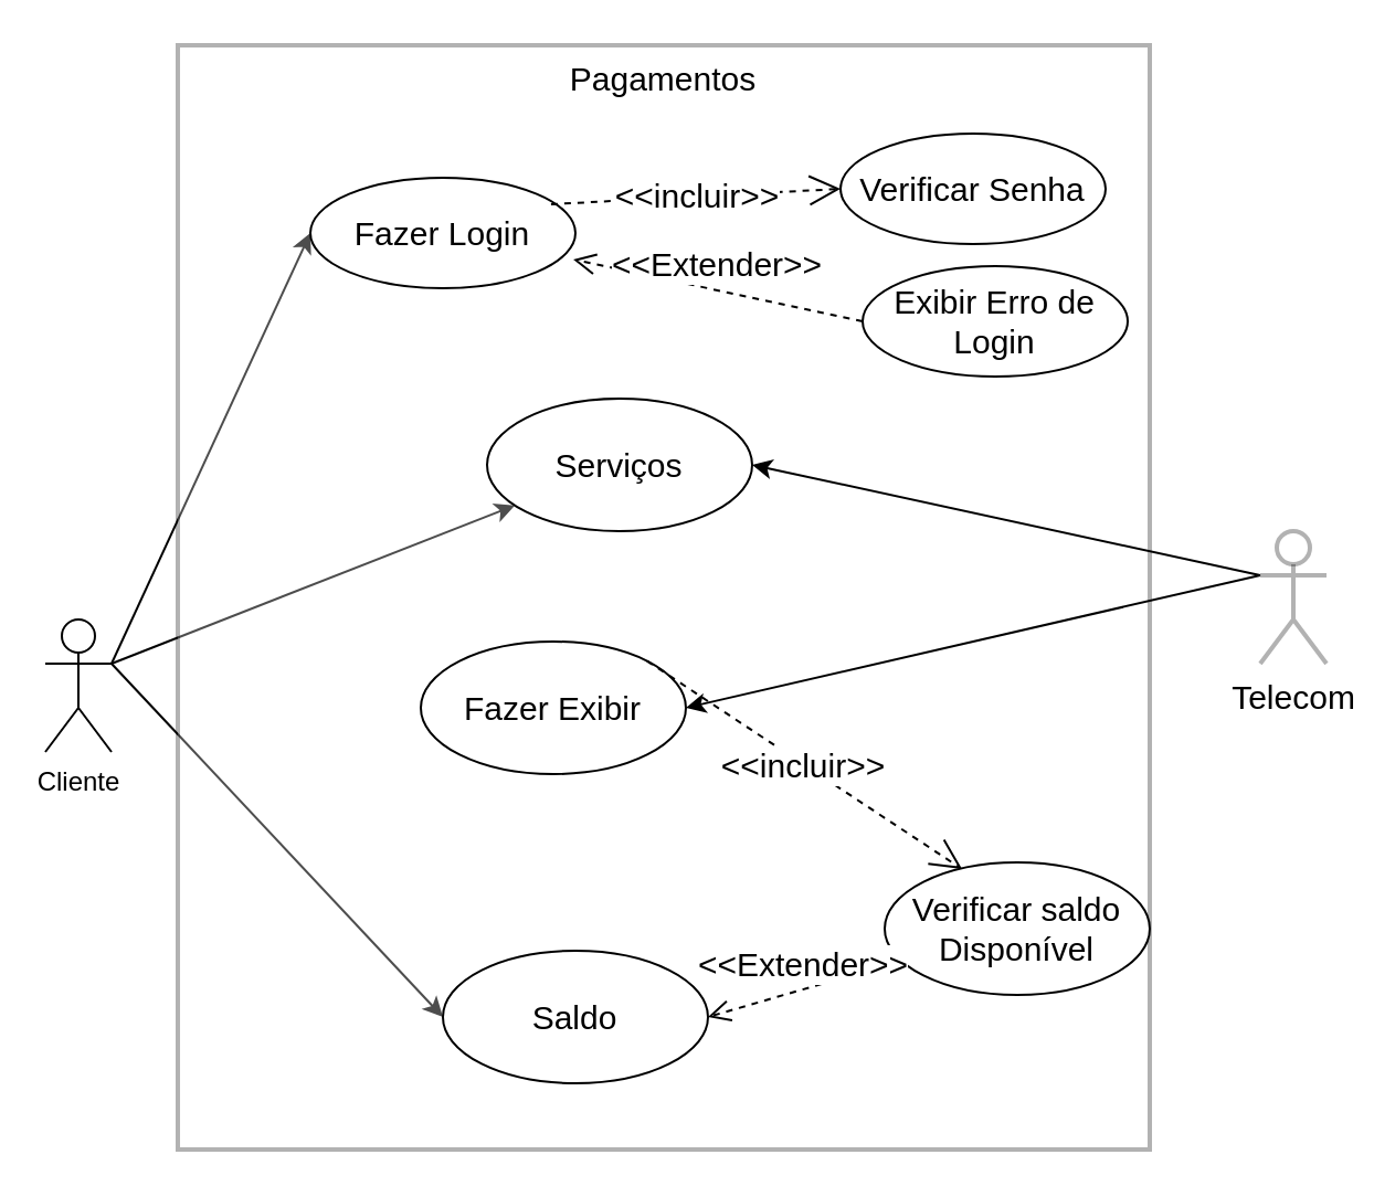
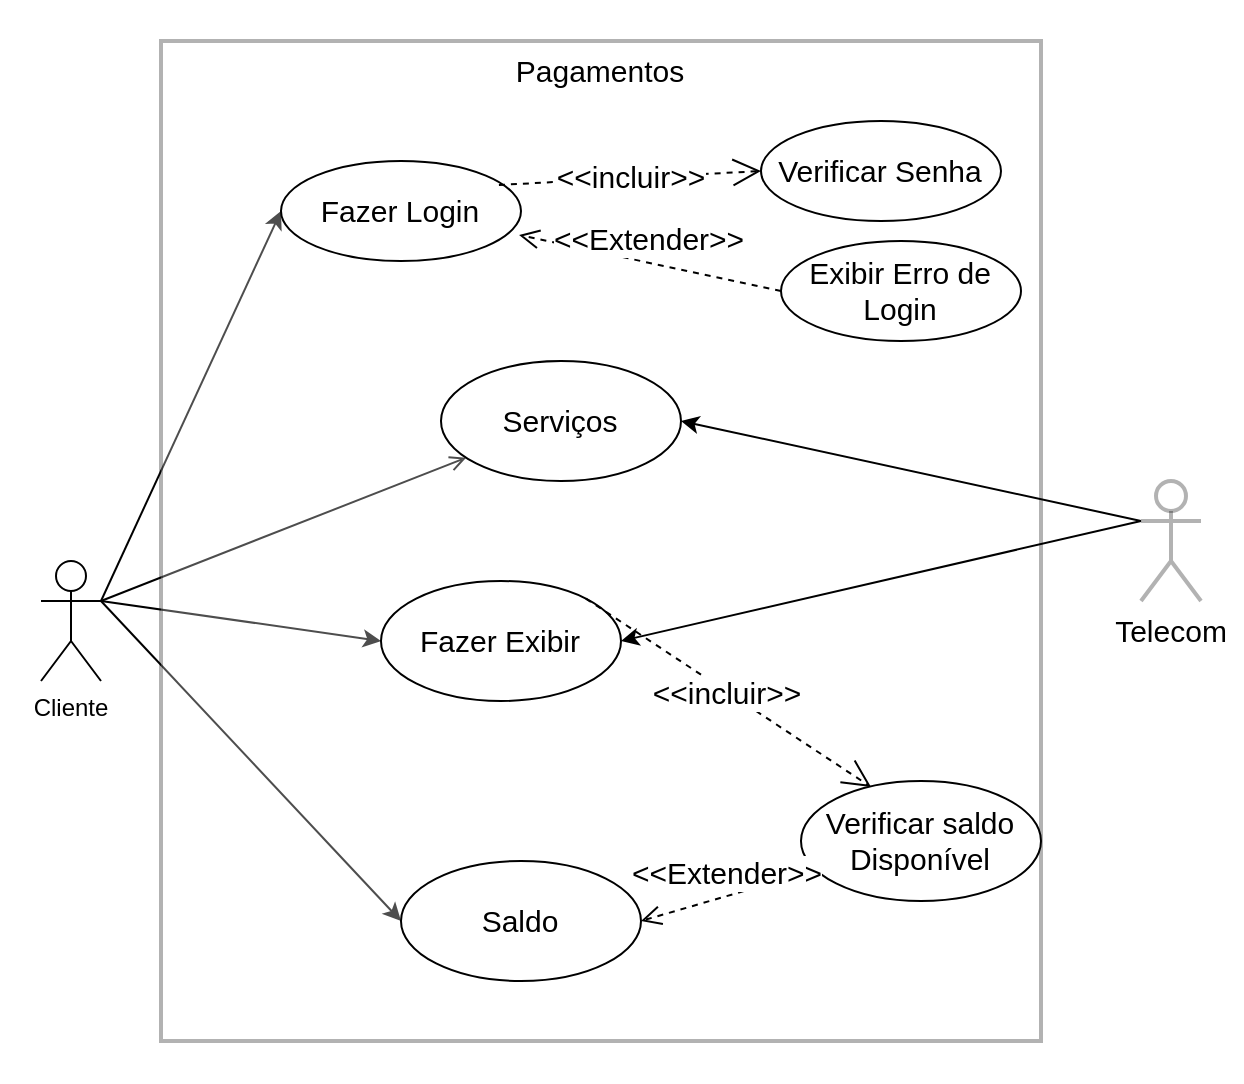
- <mxCell id="2" value="" style="rounded=0;orthogonalLoop=1;jettySize=auto;html=1;fontSize=15;exitX=1;exitY=0.333;exitDx=0;exitDy=0;exitPerimeter=0;" edge="1" parent="1" source="6" target="9"><mxGeometry relative="1" as="geometry" /></mxCell>
+ <mxCell id="2" value="" style="rounded=0;orthogonalLoop=1;jettySize=auto;html=1;fontSize=15;exitX=1;exitY=0.333;exitDx=0;exitDy=0;exitPerimeter=0;endArrow=open;" edge="1" parent="1" source="6" target="9"><mxGeometry relative="1" as="geometry" /></mxCell>
+ <mxCell id="3" style="rounded=0;orthogonalLoop=1;jettySize=auto;html=1;exitX=1;exitY=0.333;exitDx=0;exitDy=0;exitPerimeter=0;entryX=0;entryY=0.5;entryDx=0;entryDy=0;fontSize=15;" edge="1" parent="1" source="6" target="10"><mxGeometry relative="1" as="geometry" /></mxCell>
